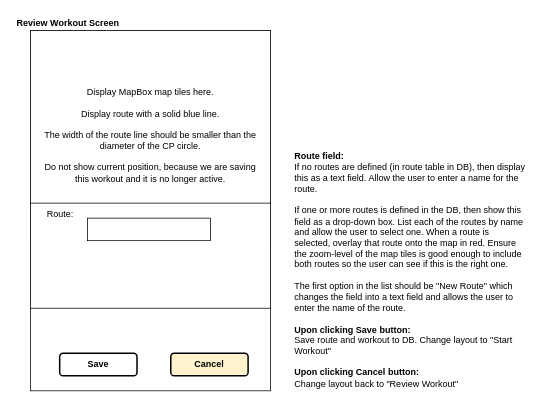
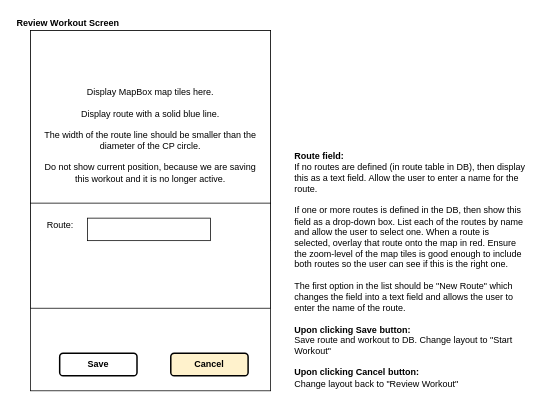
- <mxCell id="9" value="Route:" style="text;html=1;strokeColor=none;fillColor=none;align=center;verticalAlign=middle;whiteSpace=wrap;rounded=0;" vertex="1" parent="1"><mxGeometry x="60" y="275" width="40" height="20" as="geometry" /></mxCell>
+ <mxCell id="9" value="Route:" style="text;html=1;strokeColor=none;fillColor=none;align=center;verticalAlign=middle;whiteSpace=wrap;rounded=0;" vertex="1" parent="1"><mxGeometry x="60" y="290" width="40" height="20" as="geometry" /></mxCell>
